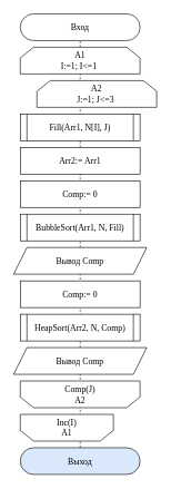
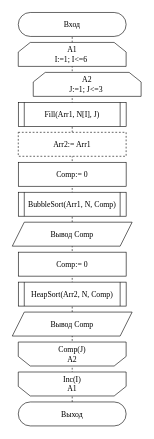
- <mxCell id="4" value="A1&lt;br style=&quot;font-size: 13px;&quot;&gt;I:=1; I&amp;lt;=1&amp;nbsp;" style="shape=loopLimit;whiteSpace=wrap;html=1;rounded=0;strokeWidth=1;fontFamily=Times New Roman;fontSize=13;verticalAlign=middle;align=center;" parent="1" vertex="1"><mxGeometry x="30" y="70" width="180" height="40" as="geometry" /></mxCell>
+ <mxCell id="4" value="A1&lt;br style=&quot;font-size: 13px;&quot;&gt;I:=1; I&amp;lt;=6&amp;nbsp;" style="shape=loopLimit;whiteSpace=wrap;html=1;rounded=0;strokeWidth=1;fontFamily=Times New Roman;fontSize=13;verticalAlign=middle;align=center;" parent="1" vertex="1"><mxGeometry x="30" y="70" width="180" height="40" as="geometry" /></mxCell>
- <mxCell id="9" value="Arr2:= Arr1" style="rounded=0;whiteSpace=wrap;html=1;fontSize=13;fontFamily=Times New Roman;align=center;verticalAlign=middle;" parent="1" vertex="1"><mxGeometry x="30" y="220" width="180" height="40" as="geometry" /></mxCell>
+ <mxCell id="9" value="Arr2:= Arr1" style="rounded=0;whiteSpace=wrap;html=1;fontSize=13;fontFamily=Times New Roman;align=center;verticalAlign=middle;dashed=1;" parent="1" vertex="1"><mxGeometry x="30" y="220" width="180" height="40" as="geometry" /></mxCell>
- <mxCell id="19" value="&lt;span style=&quot;font-size: 13px&quot;&gt;BubbleSort(Arr1, N,&amp;nbsp;&lt;/span&gt;&lt;span style=&quot;font-size: 13px&quot;&gt;Fill&lt;/span&gt;&lt;span style=&quot;font-size: 13px&quot;&gt;)&lt;/span&gt;" style="rounded=0;whiteSpace=wrap;html=1;fontSize=12;fontFamily=Times New Roman;align=center;verticalAlign=middle;" parent="18" vertex="1"><mxGeometry width="180" height="40" as="geometry" /></mxCell>
+ <mxCell id="19" value="&lt;span style=&quot;font-size: 13px&quot;&gt;BubbleSort(Arr1, N,&amp;nbsp;&lt;/span&gt;&lt;span style=&quot;font-size: 13px&quot;&gt;Comp&lt;/span&gt;&lt;span style=&quot;font-size: 13px&quot;&gt;)&lt;/span&gt;" style="rounded=0;whiteSpace=wrap;html=1;fontSize=12;fontFamily=Times New Roman;align=center;verticalAlign=middle;" parent="18" vertex="1"><mxGeometry width="180" height="40" as="geometry" /></mxCell>
- <mxCell id="7" value="Inc(I)&lt;br style=&quot;font-size: 13px;&quot;&gt;A1" style="shape=loopLimit;whiteSpace=wrap;html=1;rounded=0;strokeWidth=1;direction=west;fontFamily=Times New Roman;fontSize=13;verticalAlign=middle;align=center;" parent="1" vertex="1"><mxGeometry x="30" y="620" width="140" height="40" as="geometry" /></mxCell>
+ <mxCell id="7" value="Inc(I)&lt;br style=&quot;font-size: 13px;&quot;&gt;A1" style="shape=loopLimit;whiteSpace=wrap;html=1;rounded=0;strokeWidth=1;direction=west;fontFamily=Times New Roman;fontSize=13;verticalAlign=middle;align=center;" parent="1" vertex="1"><mxGeometry x="30" y="620" width="180" height="40" as="geometry" /></mxCell>
- <mxCell id="8" value="Выход" style="rounded=1;whiteSpace=wrap;html=1;arcSize=50;fontFamily=Times New Roman;fontSize=13;verticalAlign=middle;align=center;fillColor=#dae8fc;" parent="1" vertex="1"><mxGeometry x="30" y="670" width="180" height="40" as="geometry" /></mxCell>
+ <mxCell id="8" value="Выход" style="rounded=1;whiteSpace=wrap;html=1;arcSize=50;fontFamily=Times New Roman;fontSize=13;verticalAlign=middle;align=center;" parent="1" vertex="1"><mxGeometry x="30" y="670" width="180" height="40" as="geometry" /></mxCell>
